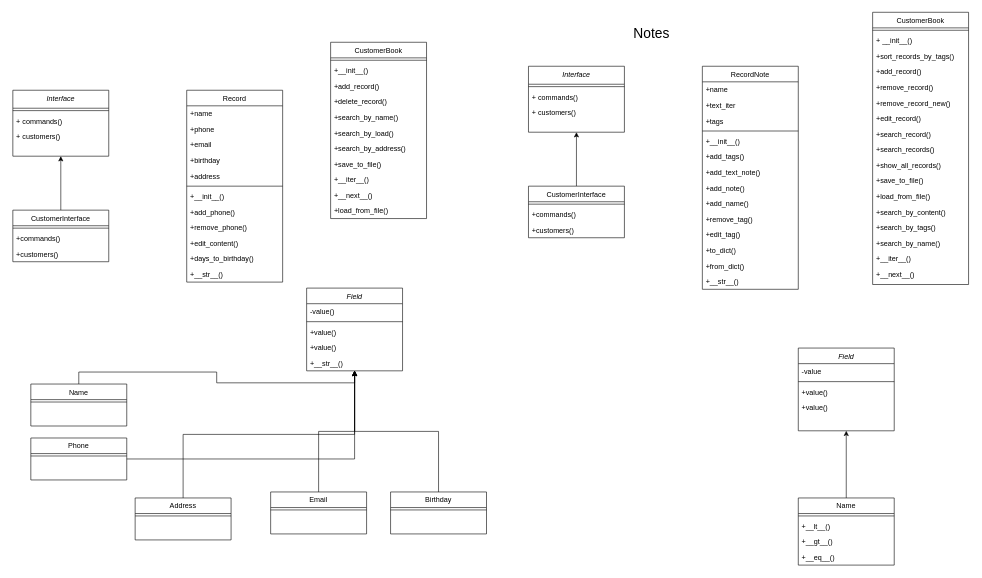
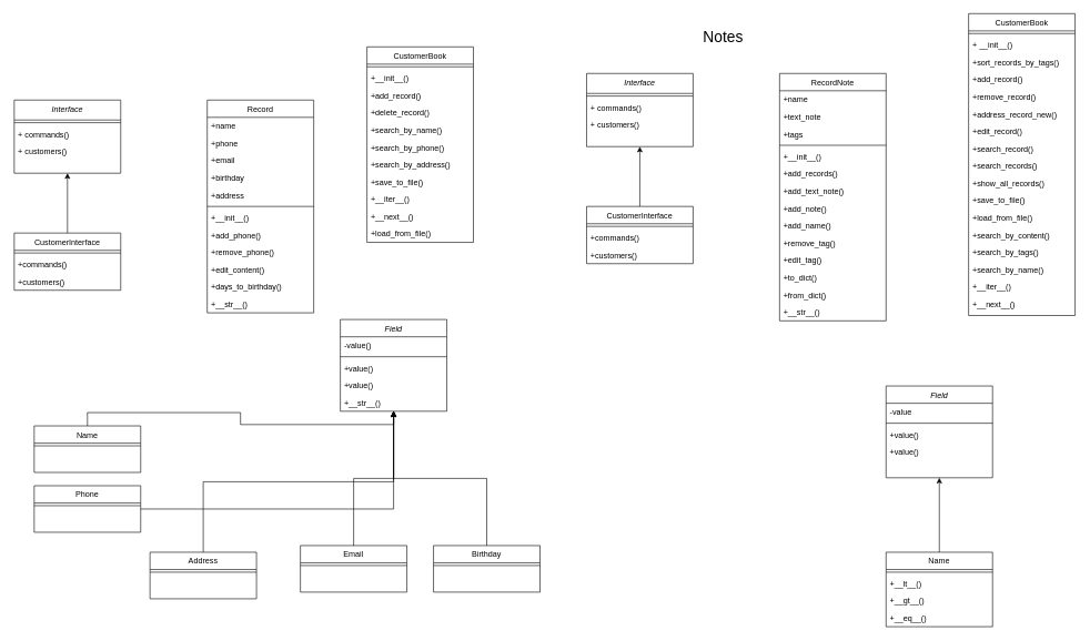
- <mxCell id="68" value="+remove_record_new()" style="text;align=left;verticalAlign=top;spacingLeft=4;spacingRight=4;overflow=hidden;rotatable=0;points=[[0,0.5],[1,0.5]];portConstraint=eastwest;" vertex="1" parent="62"><mxGeometry y="138" width="160" height="26" as="geometry" /></mxCell>
+ <mxCell id="68" value="+address_record_new()" style="text;align=left;verticalAlign=top;spacingLeft=4;spacingRight=4;overflow=hidden;rotatable=0;points=[[0,0.5],[1,0.5]];portConstraint=eastwest;" vertex="1" parent="62"><mxGeometry y="138" width="160" height="26" as="geometry" /></mxCell>
- <mxCell id="82" value="+text_iter" style="text;align=left;verticalAlign=top;spacingLeft=4;spacingRight=4;overflow=hidden;rotatable=0;points=[[0,0.5],[1,0.5]];portConstraint=eastwest;rounded=0;shadow=0;html=0;" vertex="1" parent="80"><mxGeometry y="52" width="160" height="26" as="geometry" /></mxCell>
+ <mxCell id="82" value="+text_note" style="text;align=left;verticalAlign=top;spacingLeft=4;spacingRight=4;overflow=hidden;rotatable=0;points=[[0,0.5],[1,0.5]];portConstraint=eastwest;rounded=0;shadow=0;html=0;" vertex="1" parent="80"><mxGeometry y="52" width="160" height="26" as="geometry" /></mxCell>
- <mxCell id="12" value="+search_by_load()" style="text;align=left;verticalAlign=top;spacingLeft=4;spacingRight=4;overflow=hidden;rotatable=0;points=[[0,0.5],[1,0.5]];portConstraint=eastwest;" vertex="1" parent="6"><mxGeometry y="138" width="160" height="26" as="geometry" /></mxCell>
+ <mxCell id="12" value="+search_by_phone()" style="text;align=left;verticalAlign=top;spacingLeft=4;spacingRight=4;overflow=hidden;rotatable=0;points=[[0,0.5],[1,0.5]];portConstraint=eastwest;" vertex="1" parent="6"><mxGeometry y="138" width="160" height="26" as="geometry" /></mxCell>
- <mxCell id="86" value="+add_tags()" style="text;align=left;verticalAlign=top;spacingLeft=4;spacingRight=4;overflow=hidden;rotatable=0;points=[[0,0.5],[1,0.5]];portConstraint=eastwest;" vertex="1" parent="80"><mxGeometry y="138" width="160" height="26" as="geometry" /></mxCell>
+ <mxCell id="86" value="+add_records()" style="text;align=left;verticalAlign=top;spacingLeft=4;spacingRight=4;overflow=hidden;rotatable=0;points=[[0,0.5],[1,0.5]];portConstraint=eastwest;" vertex="1" parent="80"><mxGeometry y="138" width="160" height="26" as="geometry" /></mxCell>
